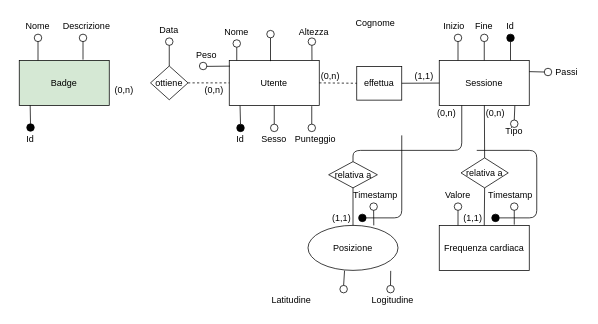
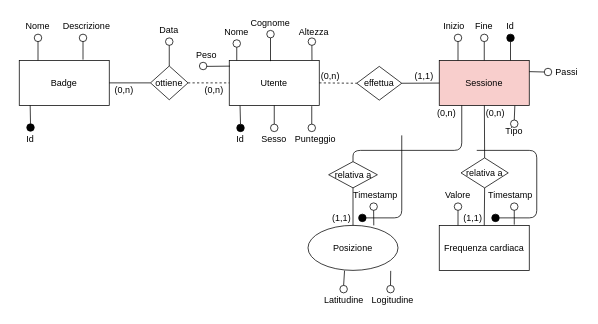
- <mxCell id="5" value="Cognome" style="text;html=1;strokeColor=none;fillColor=none;align=center;verticalAlign=middle;whiteSpace=wrap;rounded=0;" vertex="1" parent="1"><mxGeometry x="480" y="20" width="40" height="20" as="geometry" /></mxCell>
+ <mxCell id="5" value="Cognome" style="text;html=1;strokeColor=none;fillColor=none;align=center;verticalAlign=middle;whiteSpace=wrap;rounded=0;" vertex="1" parent="1"><mxGeometry x="340" y="20" width="40" height="20" as="geometry" /></mxCell>
- <mxCell id="18" value="Badge" style="rounded=0;whiteSpace=wrap;html=1;fillColor=#d5e8d4;" vertex="1" parent="1"><mxGeometry x="25" y="80" width="120" height="60" as="geometry" /></mxCell>
+ <mxCell id="18" value="Badge" style="rounded=0;whiteSpace=wrap;html=1;fillColor=#FFFFFF;" vertex="1" parent="1"><mxGeometry x="25" y="80" width="120" height="60" as="geometry" /></mxCell>
+ <mxCell id="20" value="" style="endArrow=none;html=1;exitX=1;exitY=0.5;exitDx=0;exitDy=0;entryX=0;entryY=0.5;entryDx=0;entryDy=0;" edge="1" parent="1" source="18" target="19"><mxGeometry width="50" height="50" relative="1" as="geometry"><mxPoint x="155" y="170" as="sourcePoint" /><mxPoint x="205" y="120" as="targetPoint" /></mxGeometry></mxCell>
- <mxCell id="37" value="effettua" style="whiteSpace=wrap;html=1;fillColor=#FFFFFF;rounded=0;" vertex="1" parent="1"><mxGeometry x="475" y="88" width="60" height="45" as="geometry" /></mxCell>
+ <mxCell id="37" value="effettua" style="rhombus;whiteSpace=wrap;html=1;fillColor=#FFFFFF;" vertex="1" parent="1"><mxGeometry x="475" y="88" width="60" height="45" as="geometry" /></mxCell>
- <mxCell id="36" value="Sessione" style="rounded=0;whiteSpace=wrap;html=1;fillColor=#FFFFFF;" vertex="1" parent="1"><mxGeometry x="585" y="80" width="120" height="60" as="geometry" /></mxCell>
+ <mxCell id="36" value="Sessione" style="rounded=0;whiteSpace=wrap;html=1;fillColor=#f8cecc;" vertex="1" parent="1"><mxGeometry x="585" y="80" width="120" height="60" as="geometry" /></mxCell>
- <mxCell id="73" value="Latitudine" style="text;html=1;strokeColor=none;fillColor=none;align=center;verticalAlign=middle;whiteSpace=wrap;rounded=0;" vertex="1" parent="1"><mxGeometry x="367.5" y="390" width="40" height="20" as="geometry" /></mxCell>
+ <mxCell id="73" value="Latitudine" style="text;html=1;strokeColor=none;fillColor=none;align=center;verticalAlign=middle;whiteSpace=wrap;rounded=0;" vertex="1" parent="1"><mxGeometry x="437.5" y="390" width="40" height="20" as="geometry" /></mxCell>
